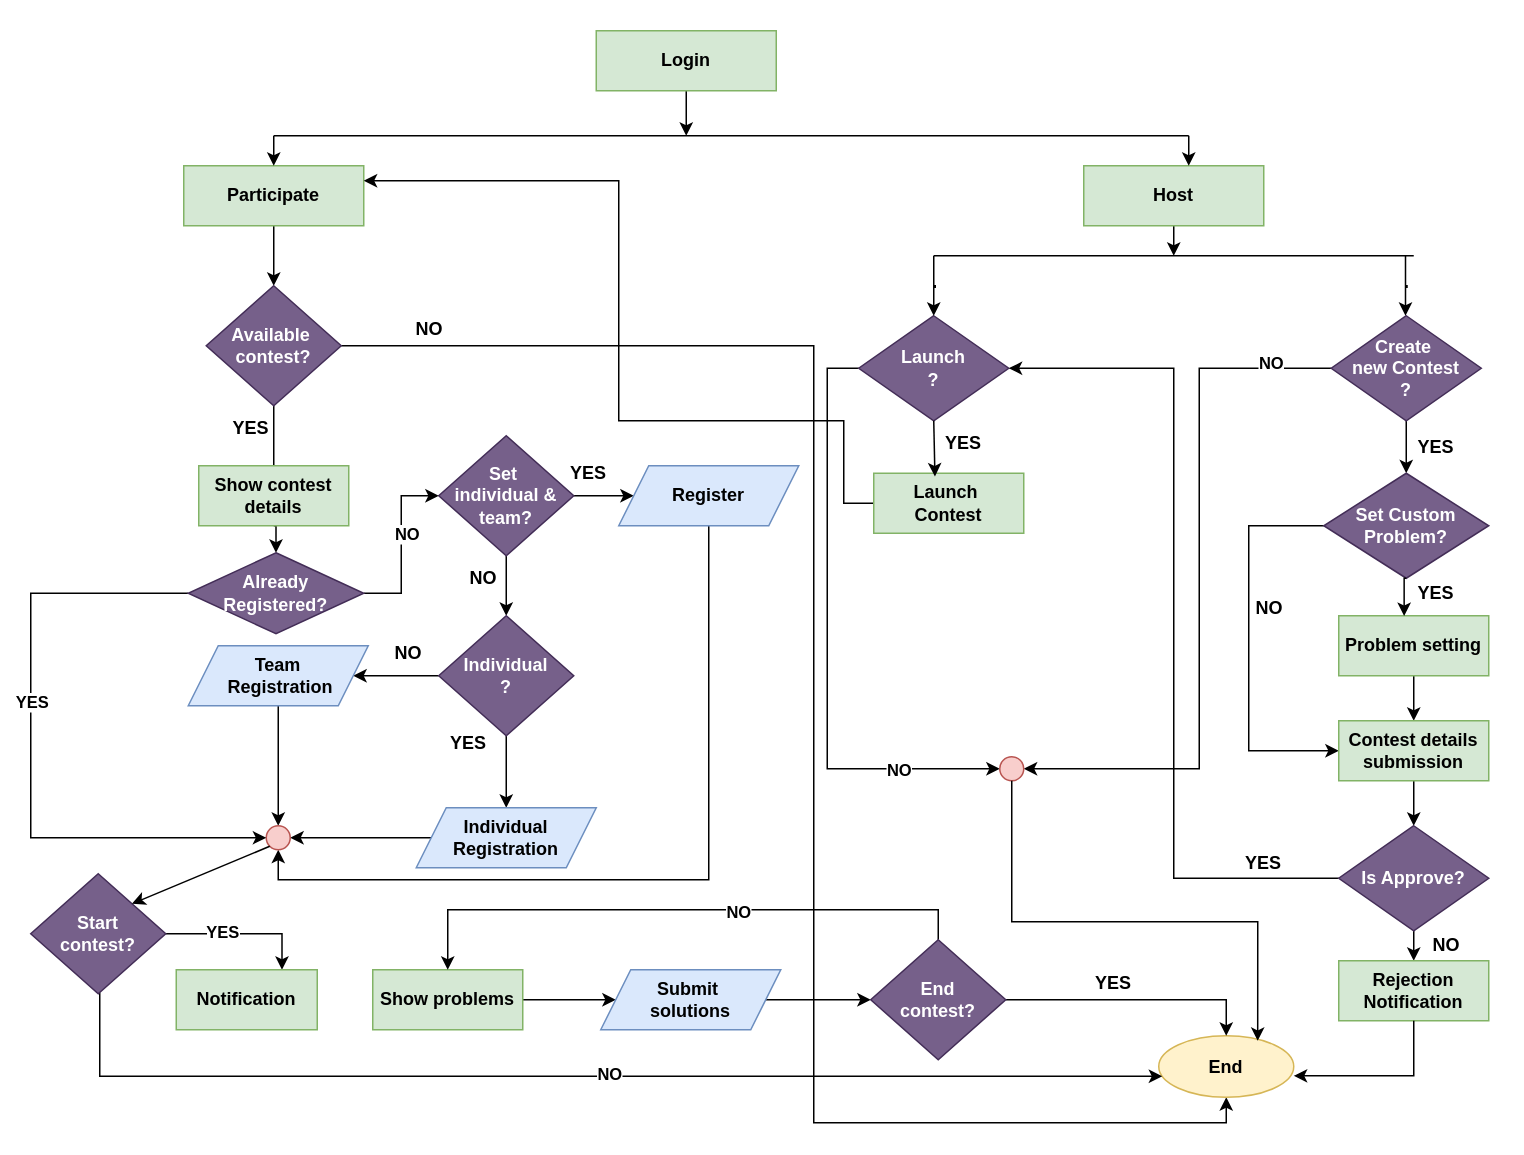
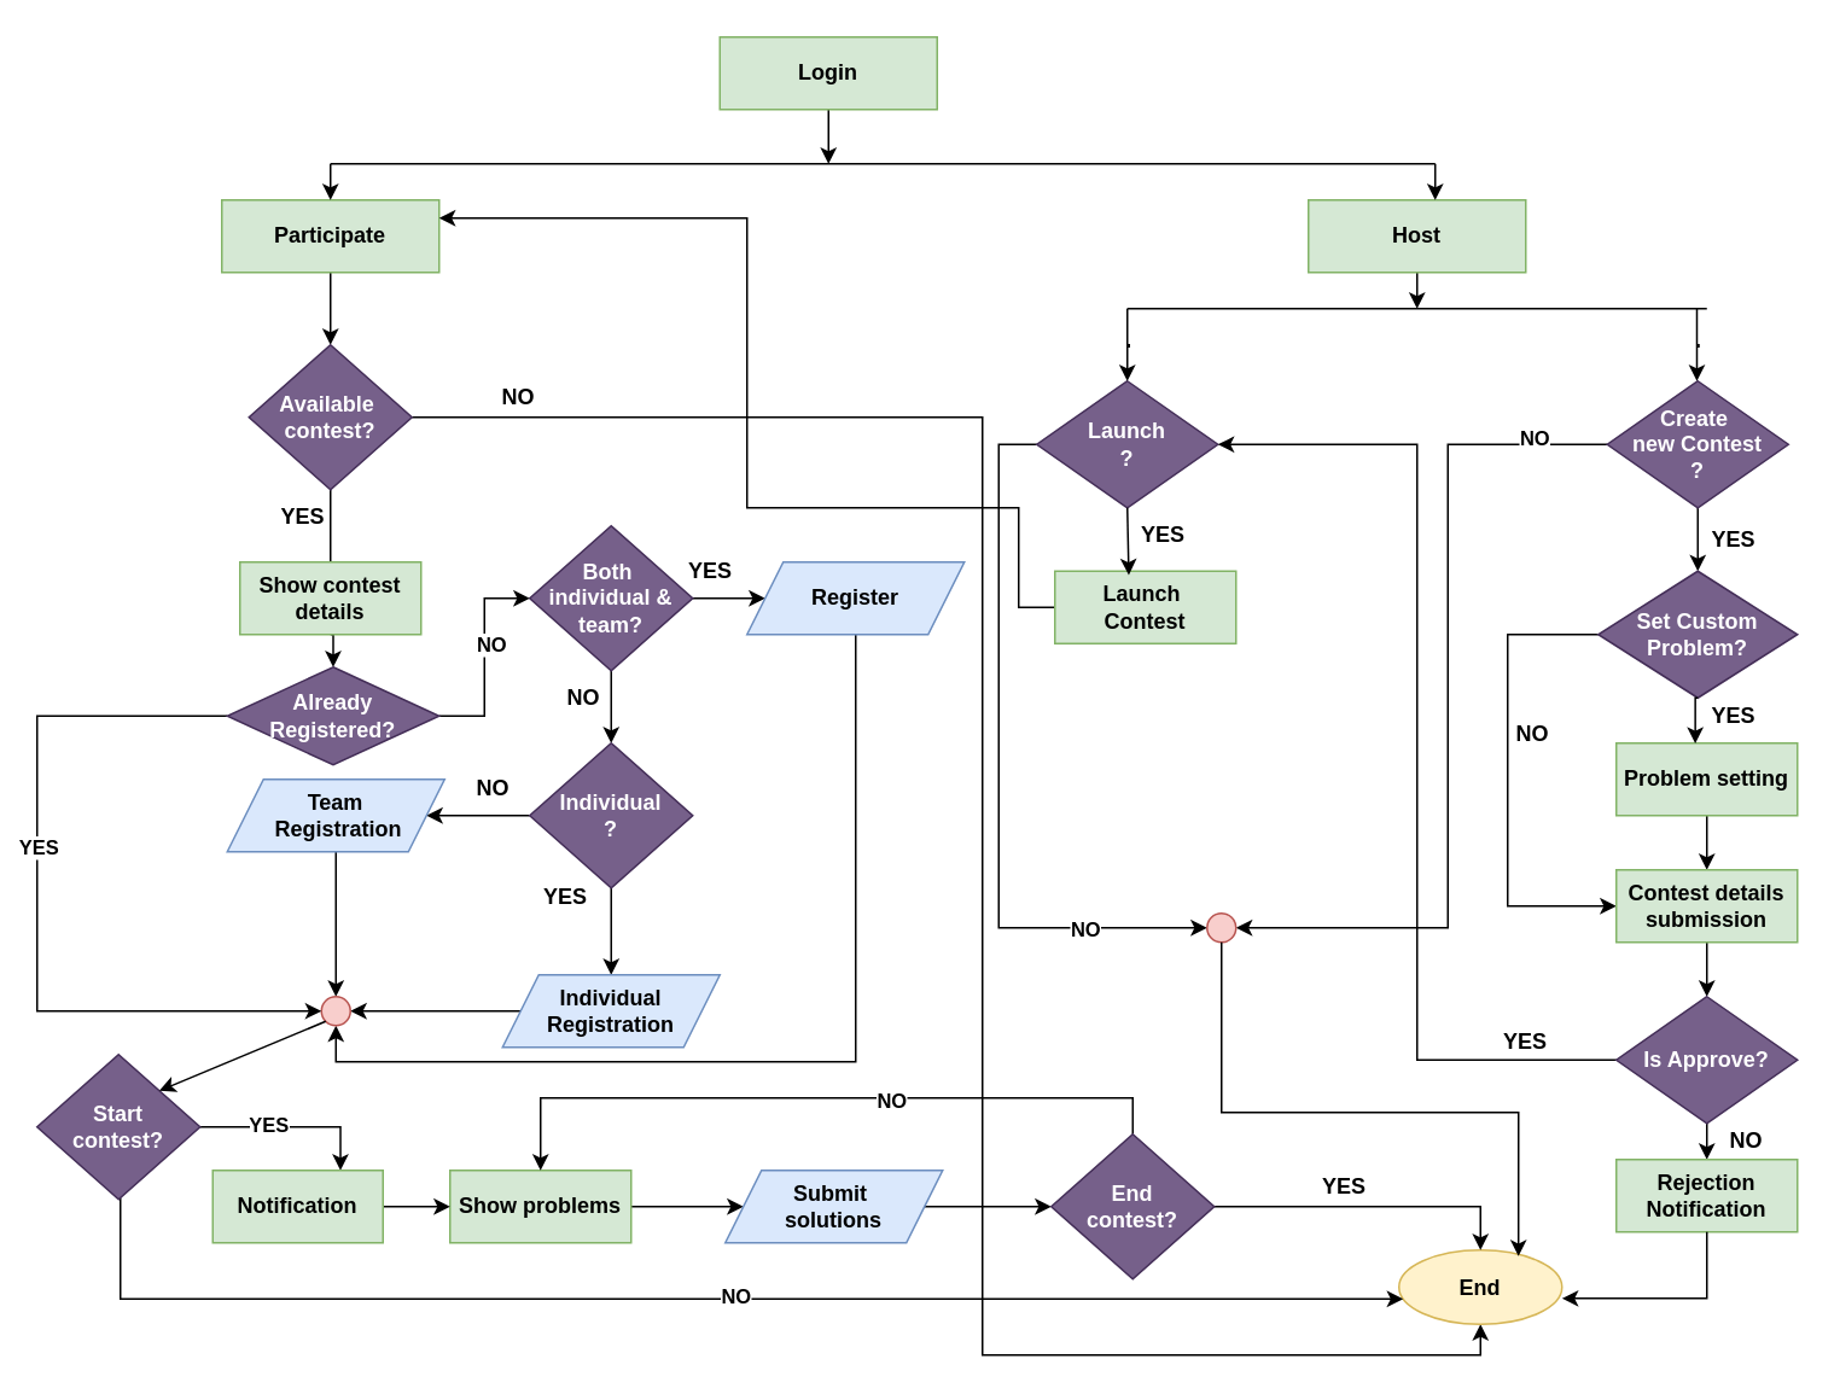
- <mxCell id="19" value="&lt;b&gt;Set&amp;nbsp;&lt;/b&gt;&lt;div&gt;&lt;b&gt;individual &amp;amp; team?&lt;/b&gt;&lt;/div&gt;" style="rhombus;whiteSpace=wrap;html=1;fillColor=#76608a;strokeColor=#432D57;fontColor=#ffffff;" parent="1" vertex="1"><mxGeometry x="292" y="290" width="90" height="80" as="geometry" /></mxCell>
+ <mxCell id="19" value="&lt;b&gt;Both&amp;nbsp;&lt;/b&gt;&lt;div&gt;&lt;b&gt;individual &amp;amp; team?&lt;/b&gt;&lt;/div&gt;" style="rhombus;whiteSpace=wrap;html=1;fillColor=#76608a;strokeColor=#432D57;fontColor=#ffffff;" parent="1" vertex="1"><mxGeometry x="292" y="290" width="90" height="80" as="geometry" /></mxCell>
+ <mxCell id="85" style="edgeStyle=orthogonalEdgeStyle;rounded=0;orthogonalLoop=1;jettySize=auto;html=1;entryX=0;entryY=0.5;entryDx=0;entryDy=0;" parent="1" source="86" target="71" edge="1"><mxGeometry relative="1" as="geometry" /></mxCell>
